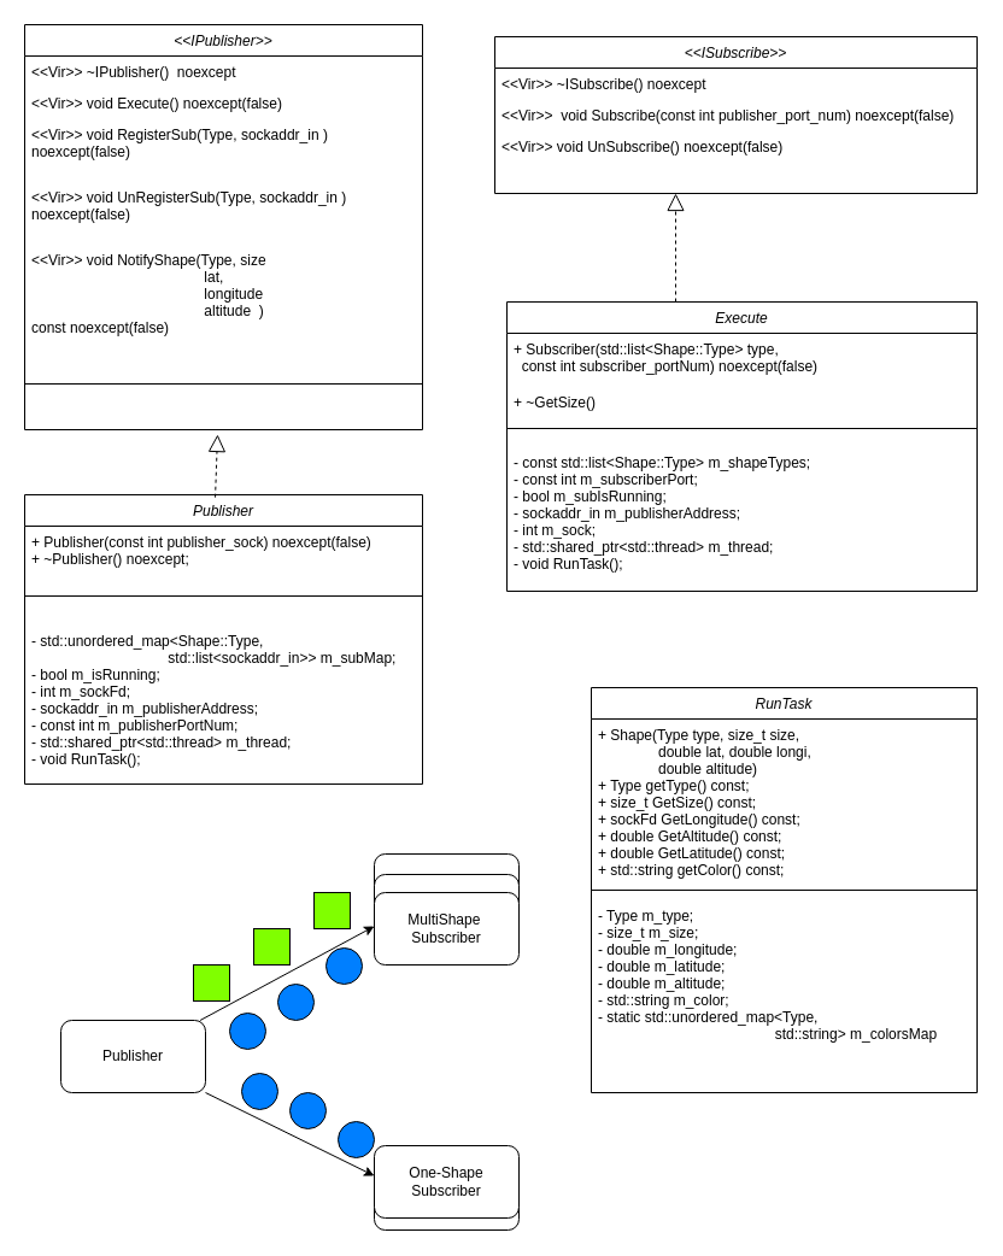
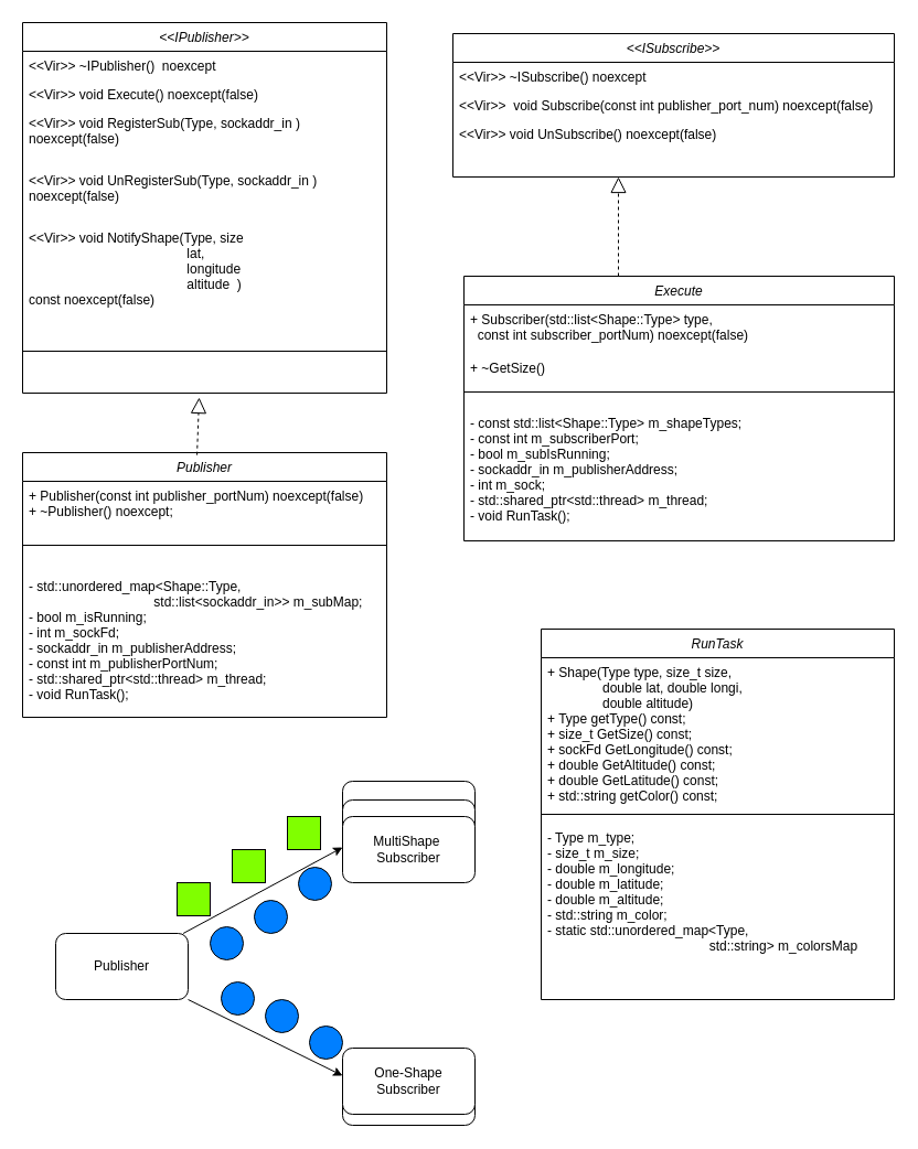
- <mxCell id="10" value="+ Publisher(const int publisher_sock) noexcept(false)&#10;+ ~Publisher() noexcept;" style="text;align=left;verticalAlign=top;spacingLeft=4;spacingRight=4;overflow=hidden;rotatable=0;points=[[0,0.5],[1,0.5]];portConstraint=eastwest;" parent="9" vertex="1"><mxGeometry y="26" width="330" height="34" as="geometry" /></mxCell>
+ <mxCell id="10" value="+ Publisher(const int publisher_portNum) noexcept(false)&#10;+ ~Publisher() noexcept;" style="text;align=left;verticalAlign=top;spacingLeft=4;spacingRight=4;overflow=hidden;rotatable=0;points=[[0,0.5],[1,0.5]];portConstraint=eastwest;" parent="9" vertex="1"><mxGeometry y="26" width="330" height="34" as="geometry" /></mxCell>
